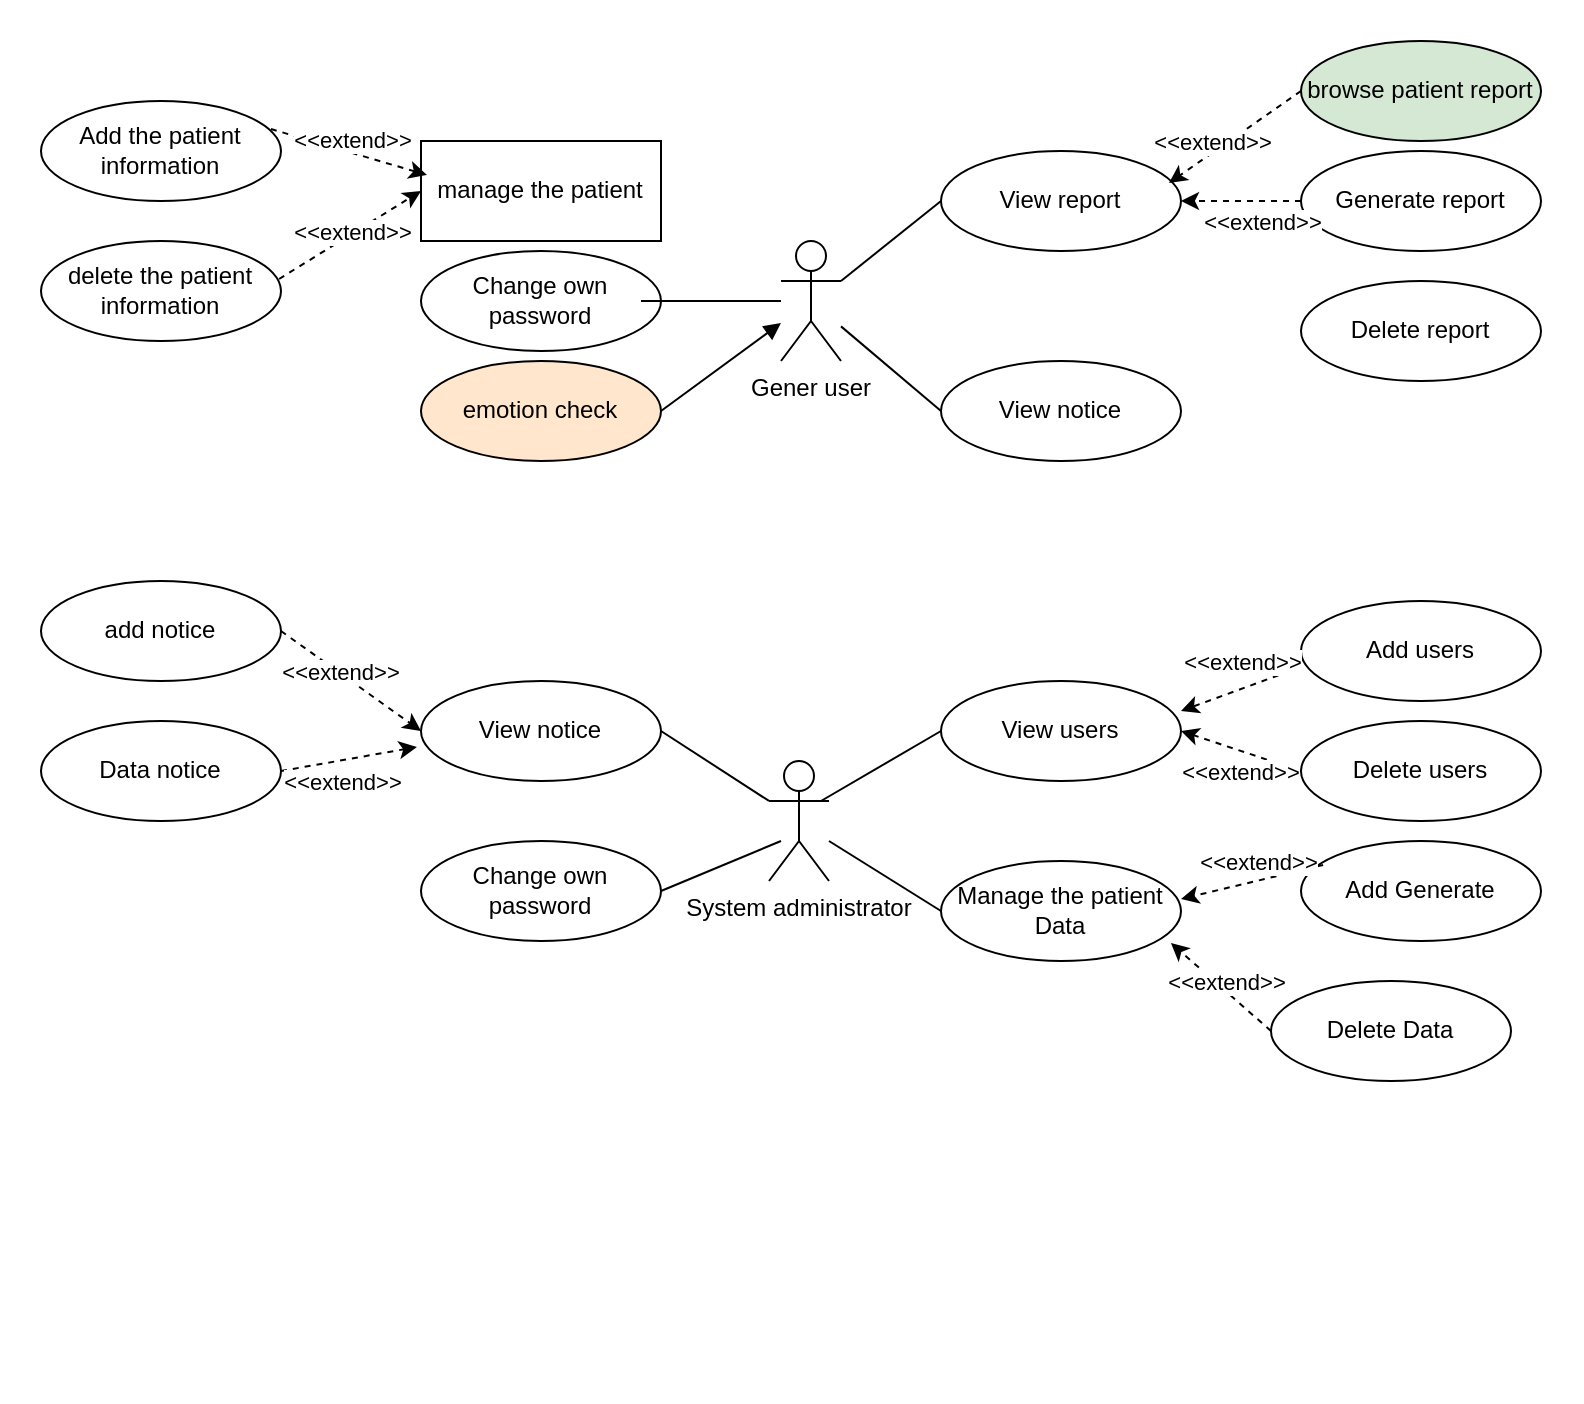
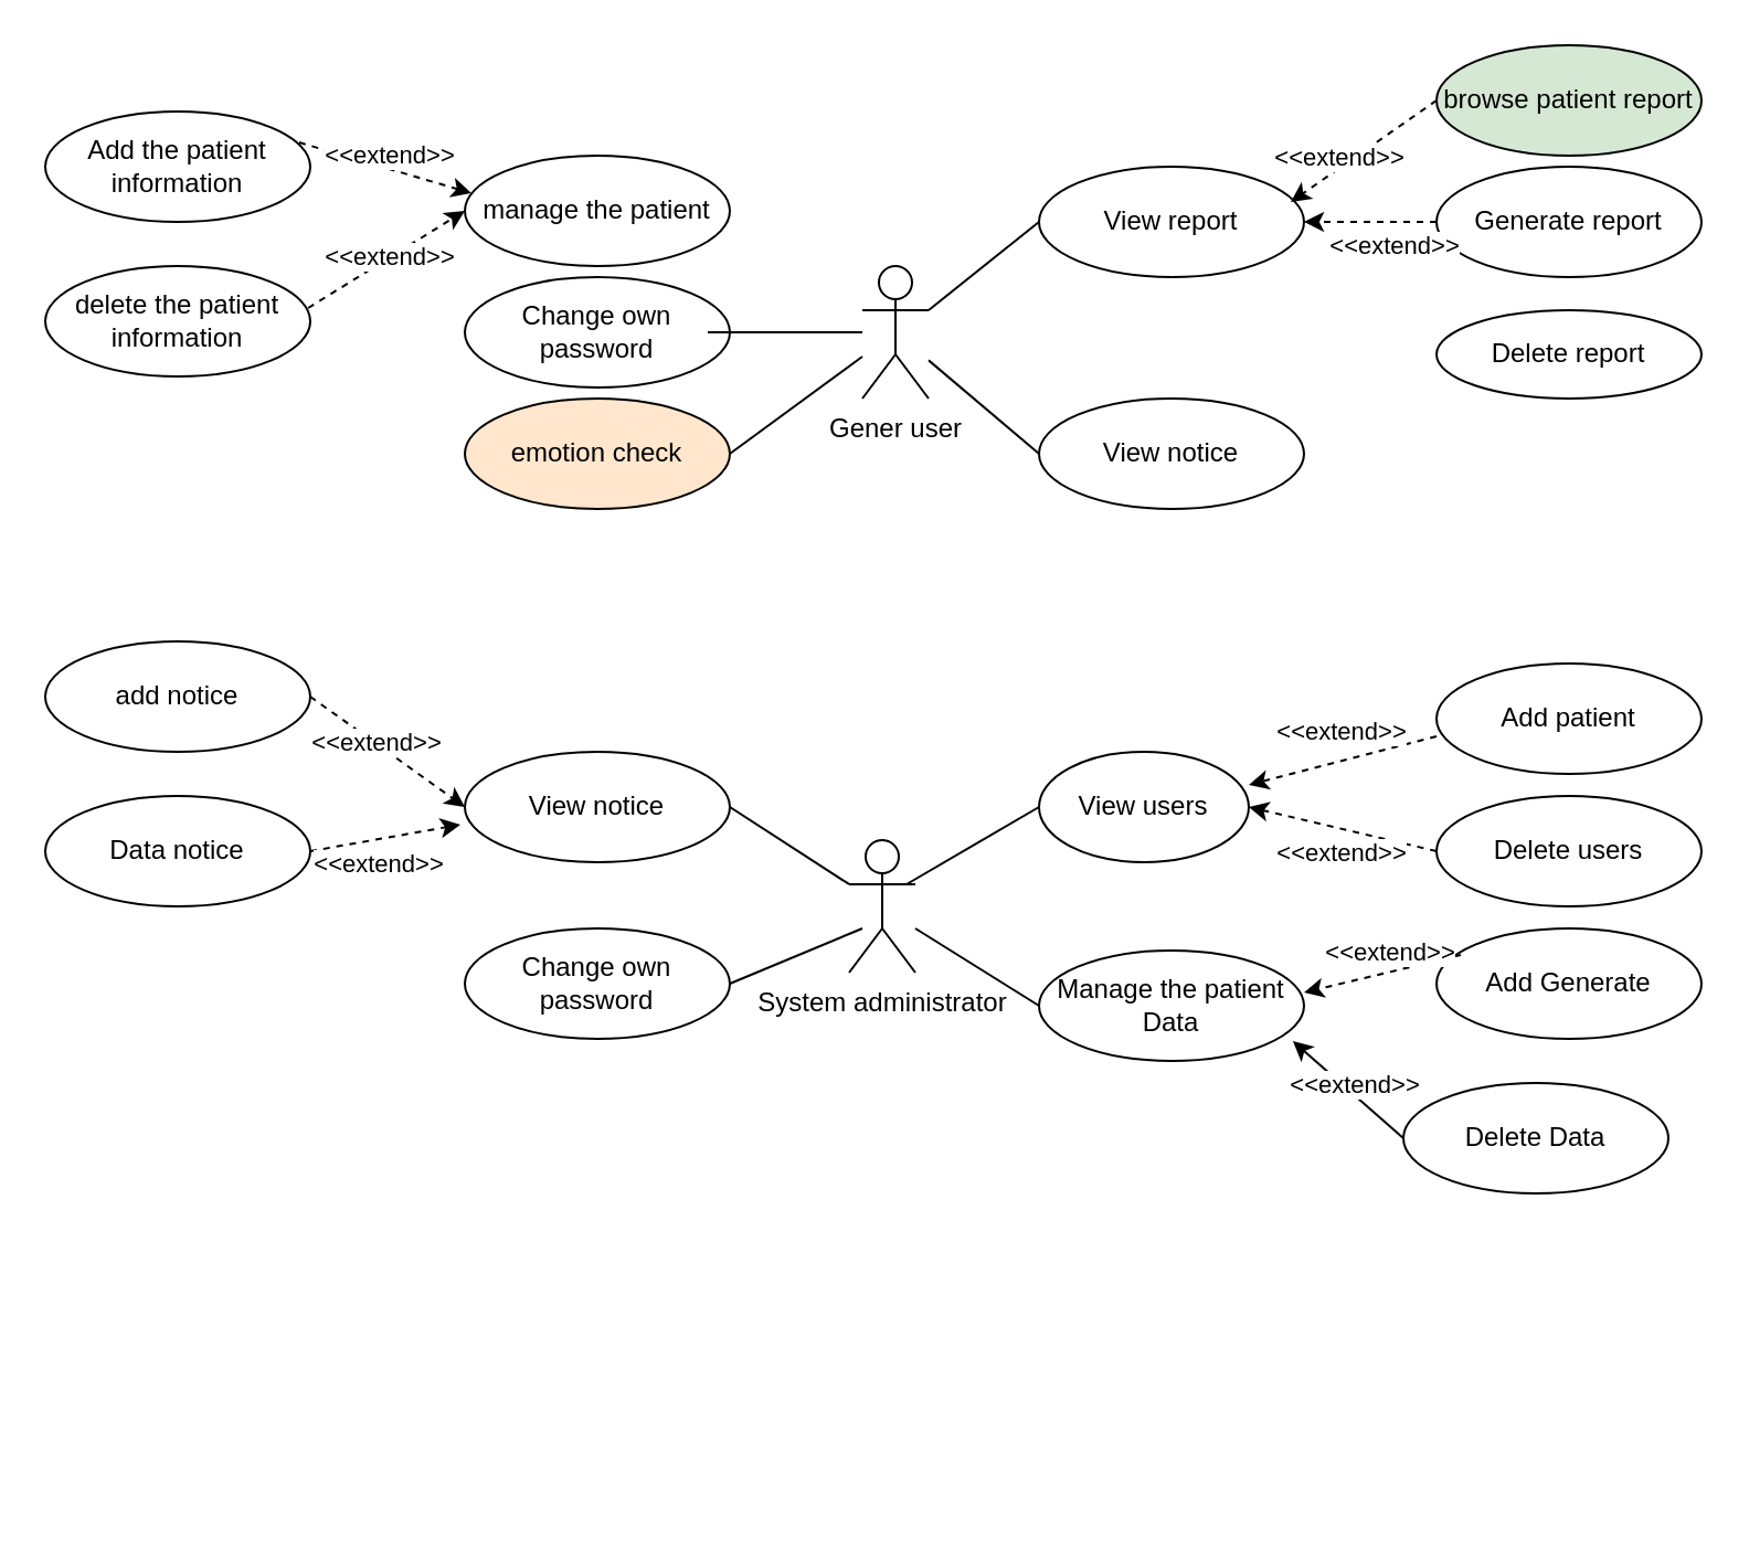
- <mxCell id="5" value="&lt;span style=&quot;text-align: left&quot;&gt;manage the patient&lt;/span&gt;" style="whiteSpace=wrap;html=1;rounded=0;" vertex="1" parent="1"><mxGeometry x="210" y="70" width="120" height="50" as="geometry" /></mxCell>
+ <mxCell id="5" value="&lt;span style=&quot;text-align: left&quot;&gt;manage the patient&lt;/span&gt;" style="ellipse;whiteSpace=wrap;html=1;" vertex="1" parent="1"><mxGeometry x="210" y="70" width="120" height="50" as="geometry" /></mxCell>
- <mxCell id="26" value="Delete report" style="ellipse;whiteSpace=wrap;html=1;" vertex="1" parent="1"><mxGeometry x="650" y="140" width="120" height="50" as="geometry" /></mxCell>
+ <mxCell id="26" value="Delete report" style="ellipse;whiteSpace=wrap;html=1;" vertex="1" parent="1"><mxGeometry x="650" y="140" width="120" height="40" as="geometry" /></mxCell>
- <mxCell id="7" value="" style="endArrow=block;html=1;exitX=1;exitY=0.5;exitDx=0;exitDy=0;" edge="1" parent="1" source="6" target="2"><mxGeometry width="50" height="50" relative="1" as="geometry"><mxPoint x="520" y="125" as="sourcePoint" /><mxPoint x="390" y="150" as="targetPoint" /></mxGeometry></mxCell>
+ <mxCell id="7" value="" style="endArrow=none;html=1;exitX=1;exitY=0.5;exitDx=0;exitDy=0;" edge="1" parent="1" source="6" target="2"><mxGeometry width="50" height="50" relative="1" as="geometry"><mxPoint x="520" y="125" as="sourcePoint" /><mxPoint x="390" y="150" as="targetPoint" /></mxGeometry></mxCell>
- <mxCell id="10" value="Add users" style="ellipse;whiteSpace=wrap;html=1;" vertex="1" parent="1"><mxGeometry x="650" y="300" width="120" height="50" as="geometry" /></mxCell>
+ <mxCell id="10" value="Add patient" style="ellipse;whiteSpace=wrap;html=1;" vertex="1" parent="1"><mxGeometry x="650" y="300" width="120" height="50" as="geometry" /></mxCell>
- <mxCell id="9" value="View users" style="ellipse;whiteSpace=wrap;html=1;" vertex="1" parent="1"><mxGeometry x="470" y="340" width="120" height="50" as="geometry" /></mxCell>
+ <mxCell id="9" value="View users" style="ellipse;whiteSpace=wrap;html=1;" vertex="1" parent="1"><mxGeometry x="470" y="340" width="95" height="50" as="geometry" /></mxCell>
- <mxCell id="34" value="" style="endArrow=classic;html=1;strokeColor=#000000;dashed=1;entryX=0.958;entryY=0.82;entryDx=0;entryDy=0;exitX=0;exitY=0.5;exitDx=0;exitDy=0;entryPerimeter=0;" edge="1" parent="1" source="21" target="19"><mxGeometry width="50" height="50" relative="1" as="geometry"><mxPoint x="340" y="680" as="sourcePoint" /><mxPoint x="390" y="630" as="targetPoint" /></mxGeometry></mxCell>
+ <mxCell id="34" value="" style="endArrow=classic;html=1;strokeColor=#000000;dashed=0;entryX=0.958;entryY=0.82;entryDx=0;entryDy=0;exitX=0;exitY=0.5;exitDx=0;exitDy=0;entryPerimeter=0;" edge="1" parent="1" source="21" target="19"><mxGeometry width="50" height="50" relative="1" as="geometry"><mxPoint x="340" y="680" as="sourcePoint" /><mxPoint x="390" y="630" as="targetPoint" /></mxGeometry></mxCell>
